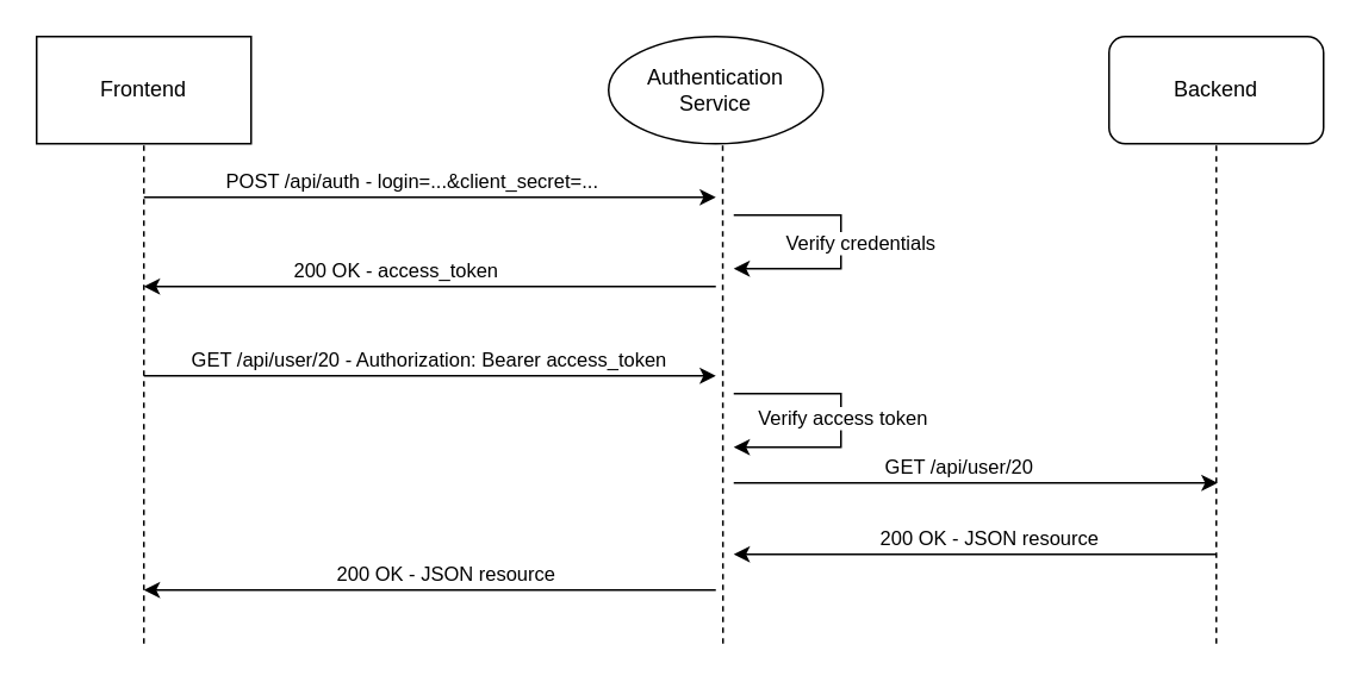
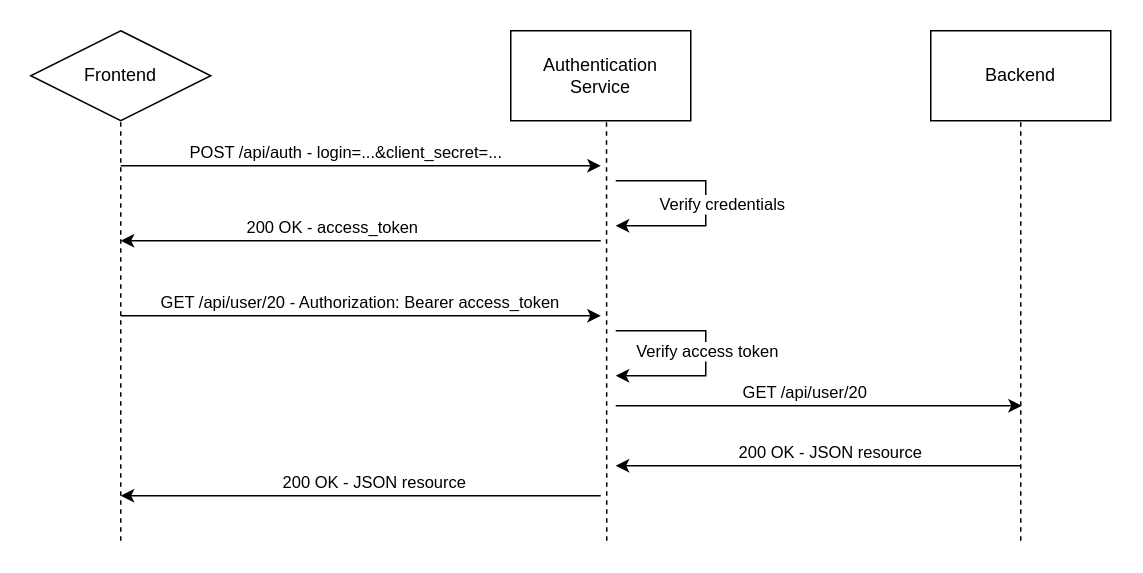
- <mxCell id="2" value="Frontend" style="rounded=0;whiteSpace=wrap;html=1;" vertex="1" parent="1"><mxGeometry x="20" y="20" width="120" height="60" as="geometry" /></mxCell>
+ <mxCell id="2" value="Frontend" style="rhombus;whiteSpace=wrap;html=1;" vertex="1" parent="1"><mxGeometry x="20" y="20" width="120" height="60" as="geometry" /></mxCell>
- <mxCell id="3" value="Authentication Service" style="ellipse;whiteSpace=wrap;html=1;" vertex="1" parent="1"><mxGeometry x="340" y="20" width="120" height="60" as="geometry" /></mxCell>
+ <mxCell id="3" value="Authentication Service" style="rounded=0;whiteSpace=wrap;html=1;" vertex="1" parent="1"><mxGeometry x="340" y="20" width="120" height="60" as="geometry" /></mxCell>
- <mxCell id="4" value="Backend" style="whiteSpace=wrap;html=1;rounded=1;" vertex="1" parent="1"><mxGeometry x="620" y="20" width="120" height="60" as="geometry" /></mxCell>
+ <mxCell id="4" value="Backend" style="rounded=0;whiteSpace=wrap;html=1;" vertex="1" parent="1"><mxGeometry x="620" y="20" width="120" height="60" as="geometry" /></mxCell>
